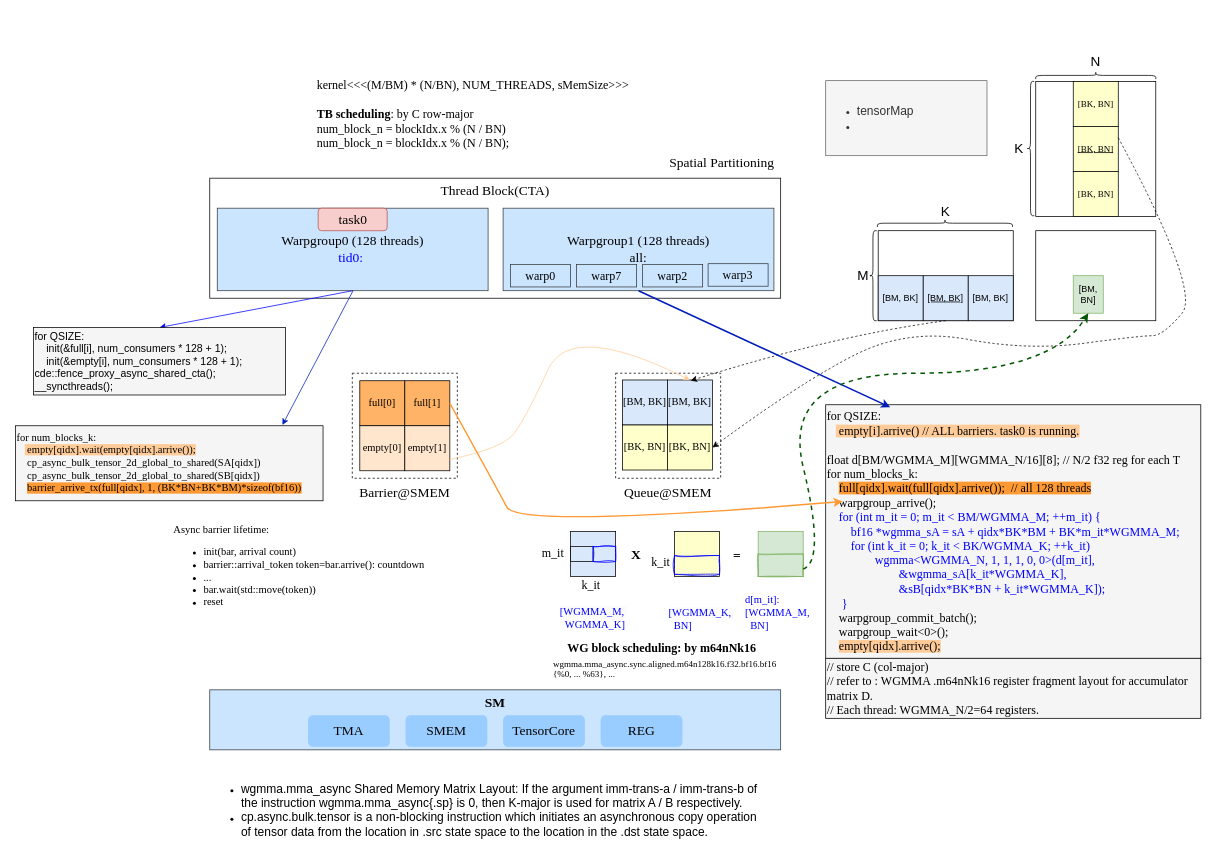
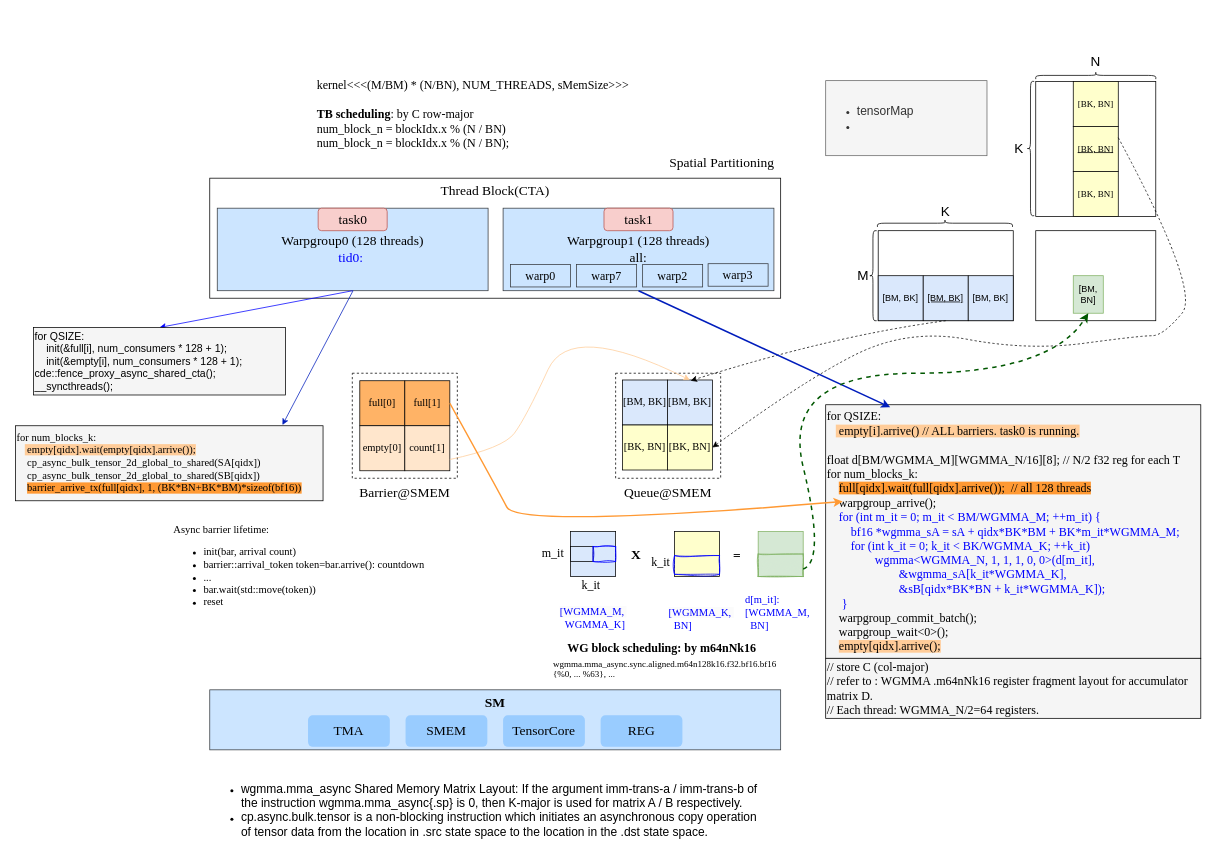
+ <mxCell id="44" value="&lt;font style=&quot;font-size: 18px;&quot;&gt;task1&lt;/font&gt;" style="rounded=1;whiteSpace=wrap;html=1;fillColor=#f8cecc;fontFamily=Times New Roman;strokeColor=#b85450;" vertex="1" parent="1"><mxGeometry x="804.5" y="277" width="92" height="30" as="geometry" /></mxCell>
- <mxCell id="39" value="empty[1]" style="rounded=0;whiteSpace=wrap;html=1;fillColor=#FFE6CC;strokeColor=default;fontFamily=Tahoma;fontSize=14;" vertex="1" parent="1"><mxGeometry x="539" y="567" width="60" height="60" as="geometry" /></mxCell>
+ <mxCell id="39" value="count[1]" style="rounded=0;whiteSpace=wrap;html=1;fillColor=#FFE6CC;strokeColor=default;fontFamily=Tahoma;fontSize=14;" vertex="1" parent="1"><mxGeometry x="539" y="567" width="60" height="60" as="geometry" /></mxCell>
